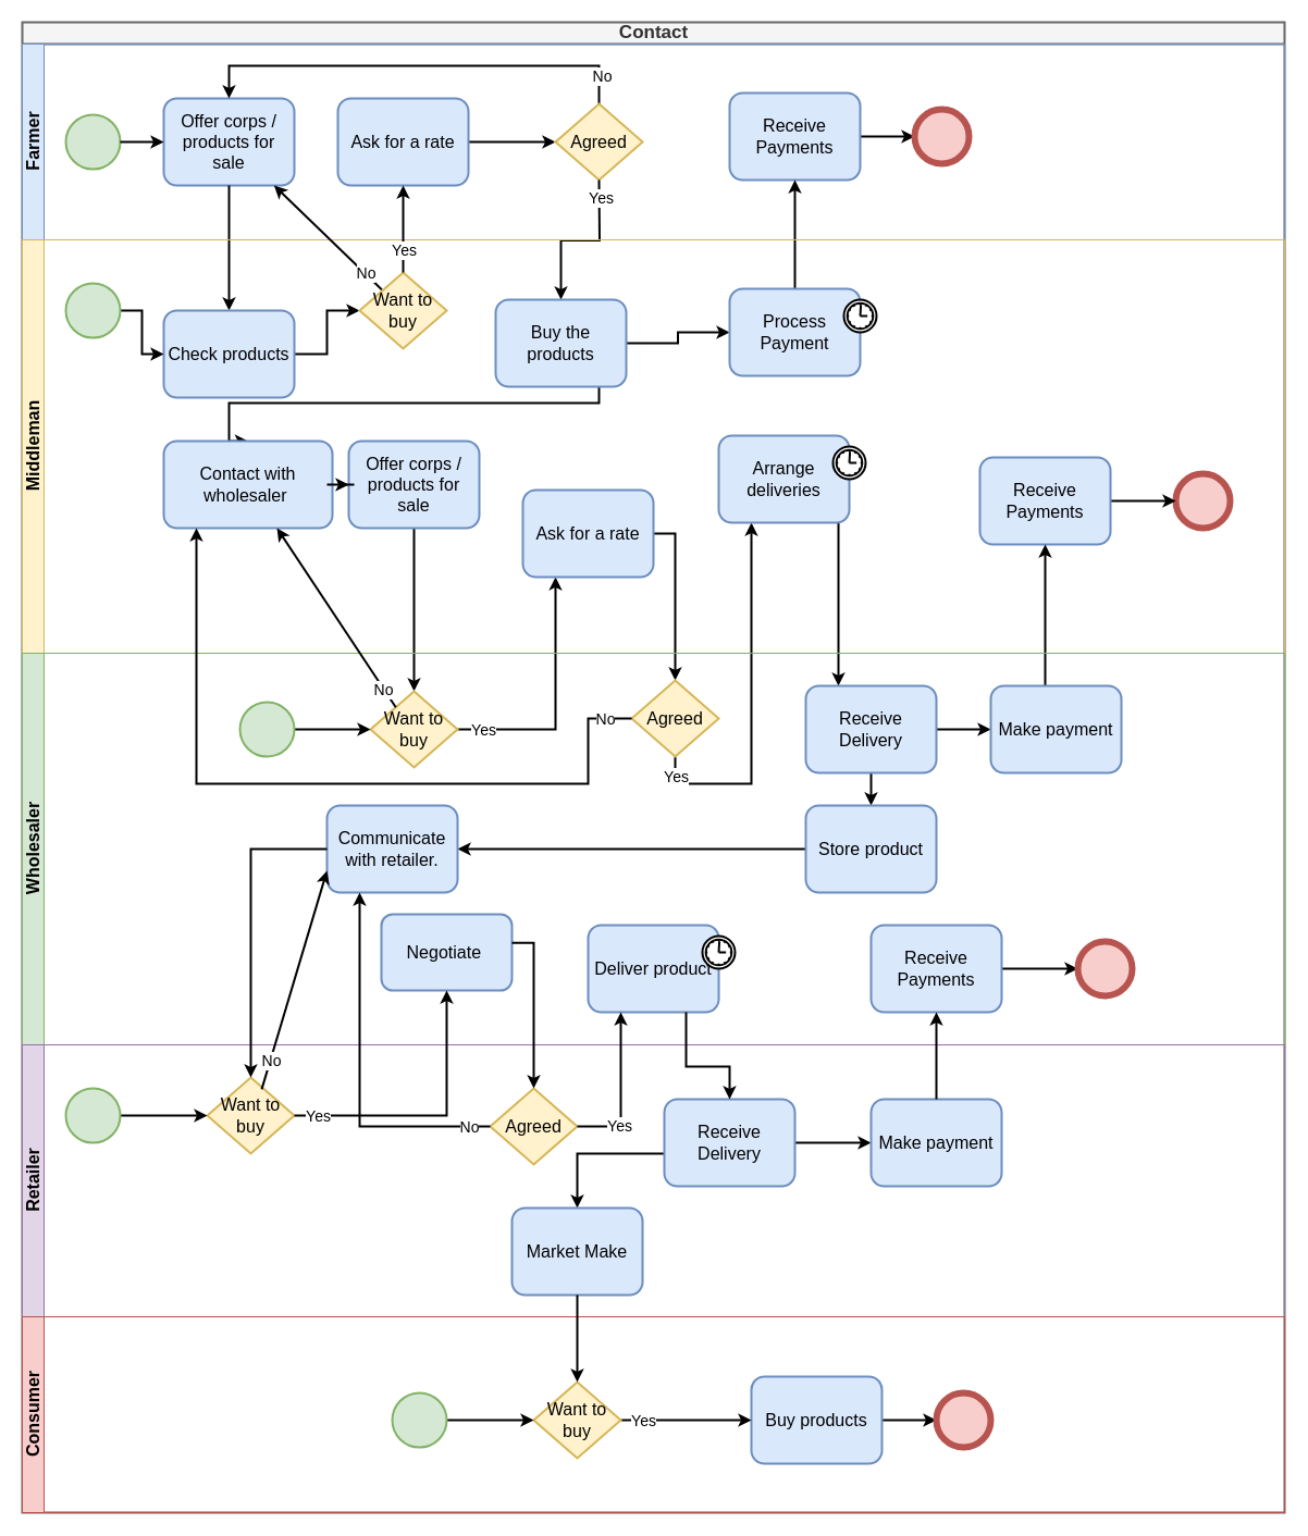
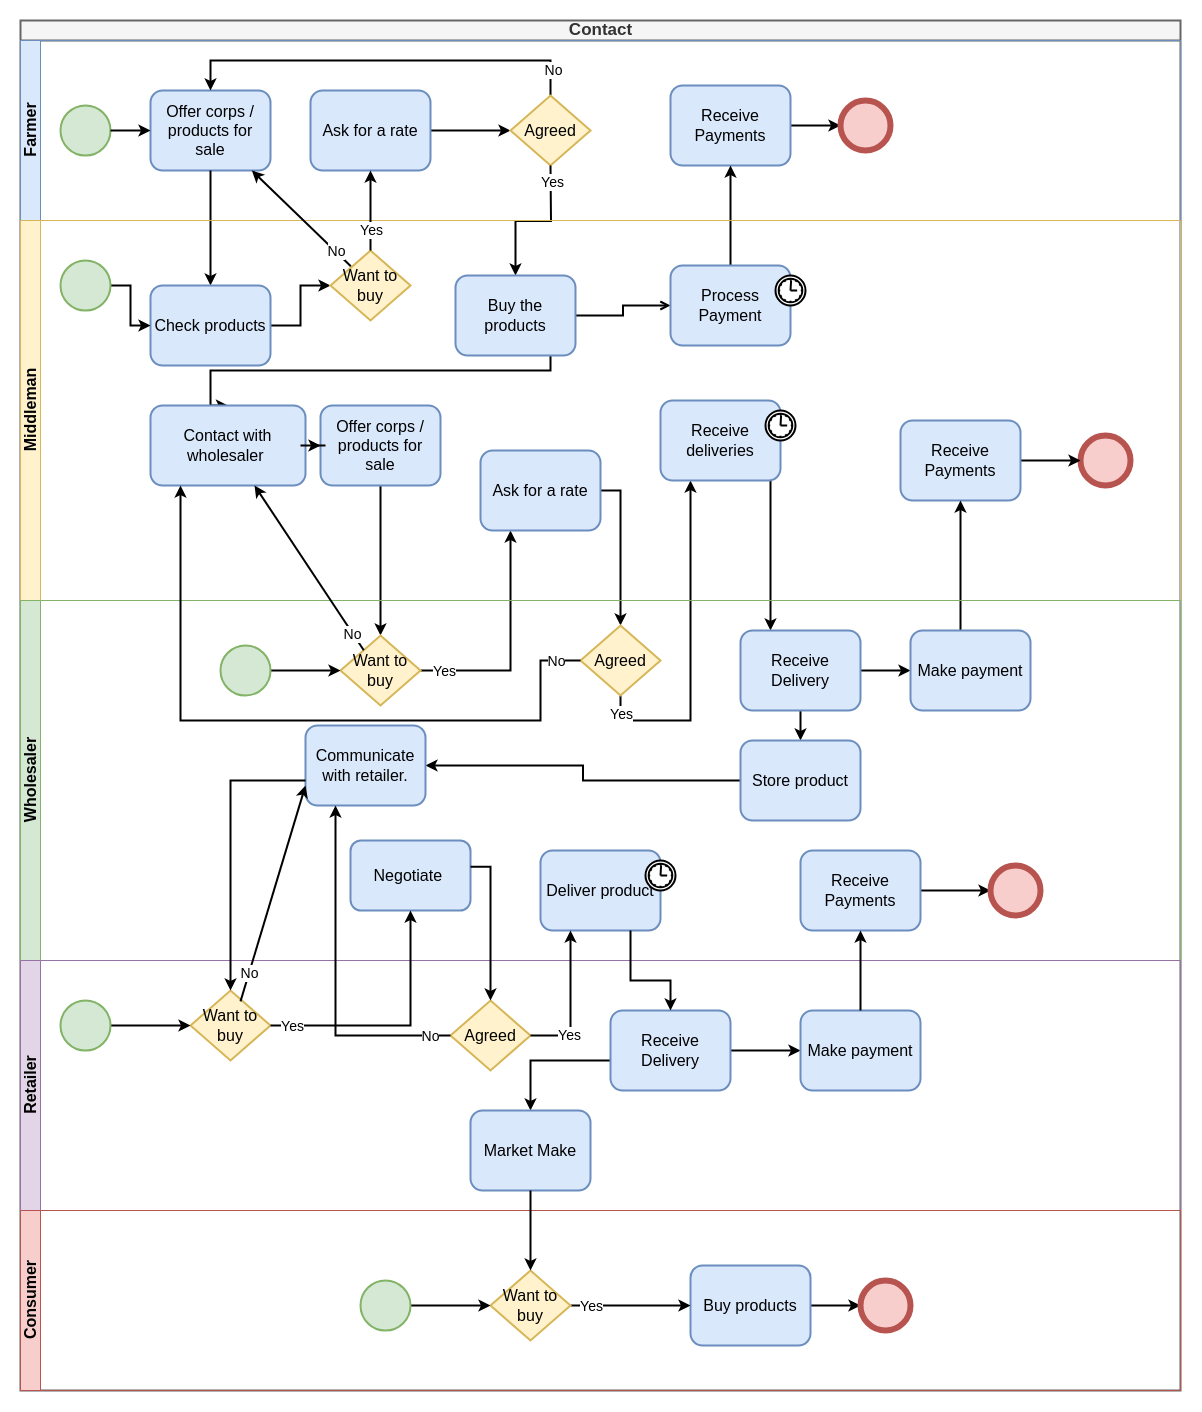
- <mxCell id="30" style="edgeStyle=orthogonalEdgeStyle;rounded=0;orthogonalLoop=1;jettySize=auto;html=1;entryX=0;entryY=0.5;entryDx=0;entryDy=0;strokeWidth=2;fontSize=16;" parent="26" source="32" target="33" edge="1"><mxGeometry relative="1" as="geometry" /></mxCell>
+ <mxCell id="30" style="edgeStyle=orthogonalEdgeStyle;rounded=0;orthogonalLoop=1;jettySize=auto;html=1;entryX=0;entryY=0.5;entryDx=0;entryDy=0;strokeWidth=2;fontSize=16;endArrow=open;" parent="26" source="32" target="33" edge="1"><mxGeometry relative="1" as="geometry" /></mxCell>
- <mxCell id="39" value="Arrange deliveries" style="html=1;whiteSpace=wrap;rounded=1;fontSize=16;strokeWidth=2;fillColor=#dae8fc;strokeColor=#6c8ebf;" parent="26" vertex="1"><mxGeometry x="640" y="180" width="120" height="80" as="geometry" /></mxCell>
+ <mxCell id="39" value="Receive deliveries" style="html=1;whiteSpace=wrap;rounded=1;fontSize=16;strokeWidth=2;fillColor=#dae8fc;strokeColor=#6c8ebf;" parent="26" vertex="1"><mxGeometry x="640" y="180" width="120" height="80" as="geometry" /></mxCell>
- <mxCell id="56" value="Communicate with retailer." style="shape=ext;rounded=1;html=1;whiteSpace=wrap;fontSize=16;strokeWidth=2;fillColor=#dae8fc;strokeColor=#6c8ebf;" parent="47" vertex="1"><mxGeometry x="280" y="140" width="120" height="80" as="geometry" /></mxCell>
+ <mxCell id="56" value="Communicate with retailer." style="shape=ext;rounded=1;html=1;whiteSpace=wrap;fontSize=16;strokeWidth=2;fillColor=#dae8fc;strokeColor=#6c8ebf;" parent="47" vertex="1"><mxGeometry x="285" y="125" width="120" height="80" as="geometry" /></mxCell>
